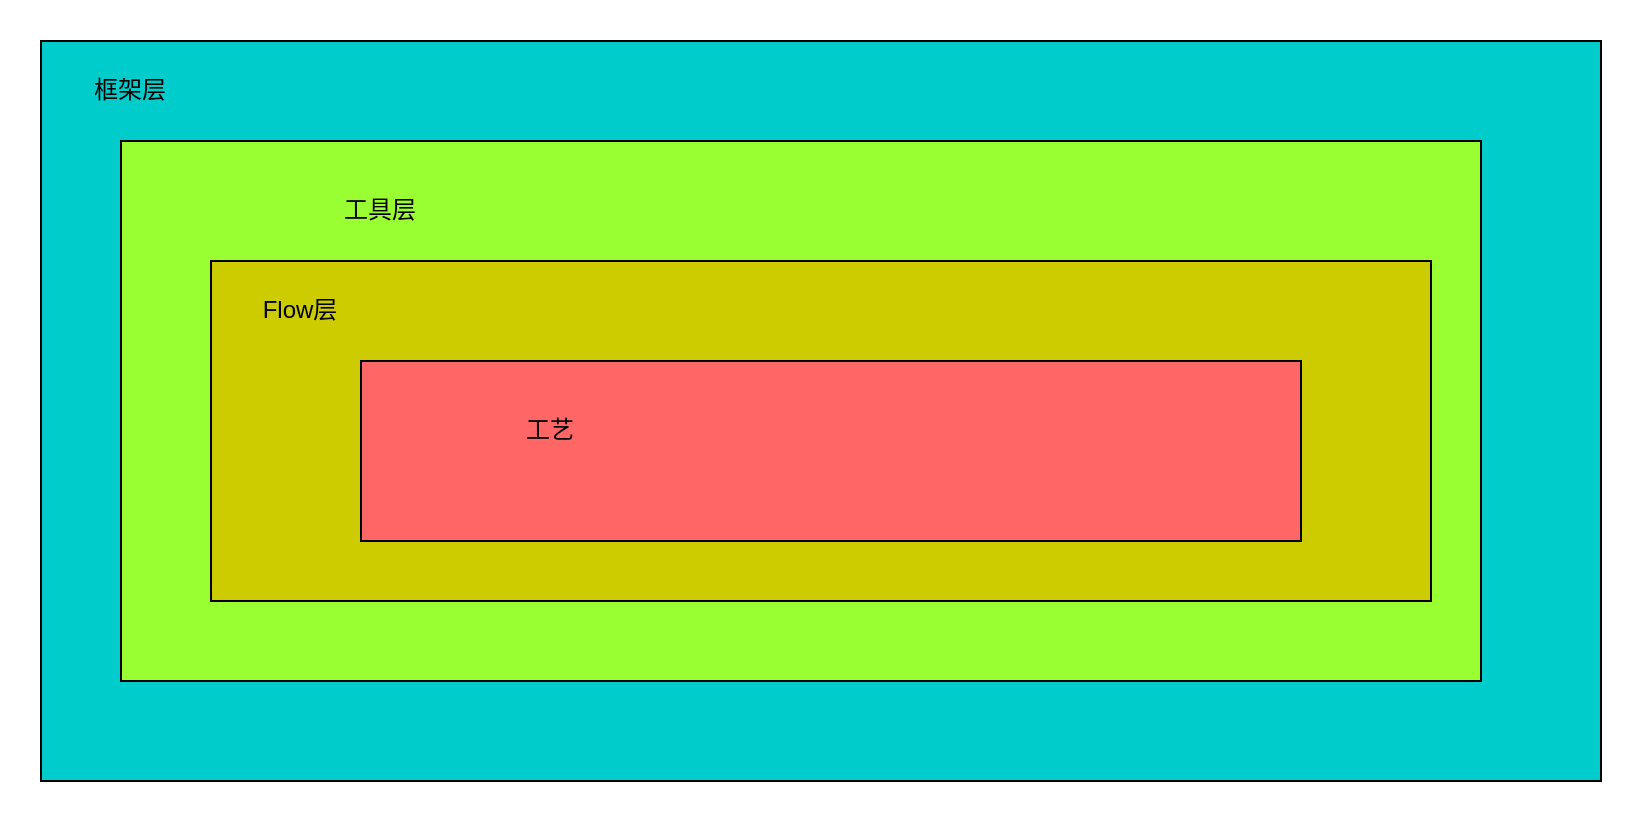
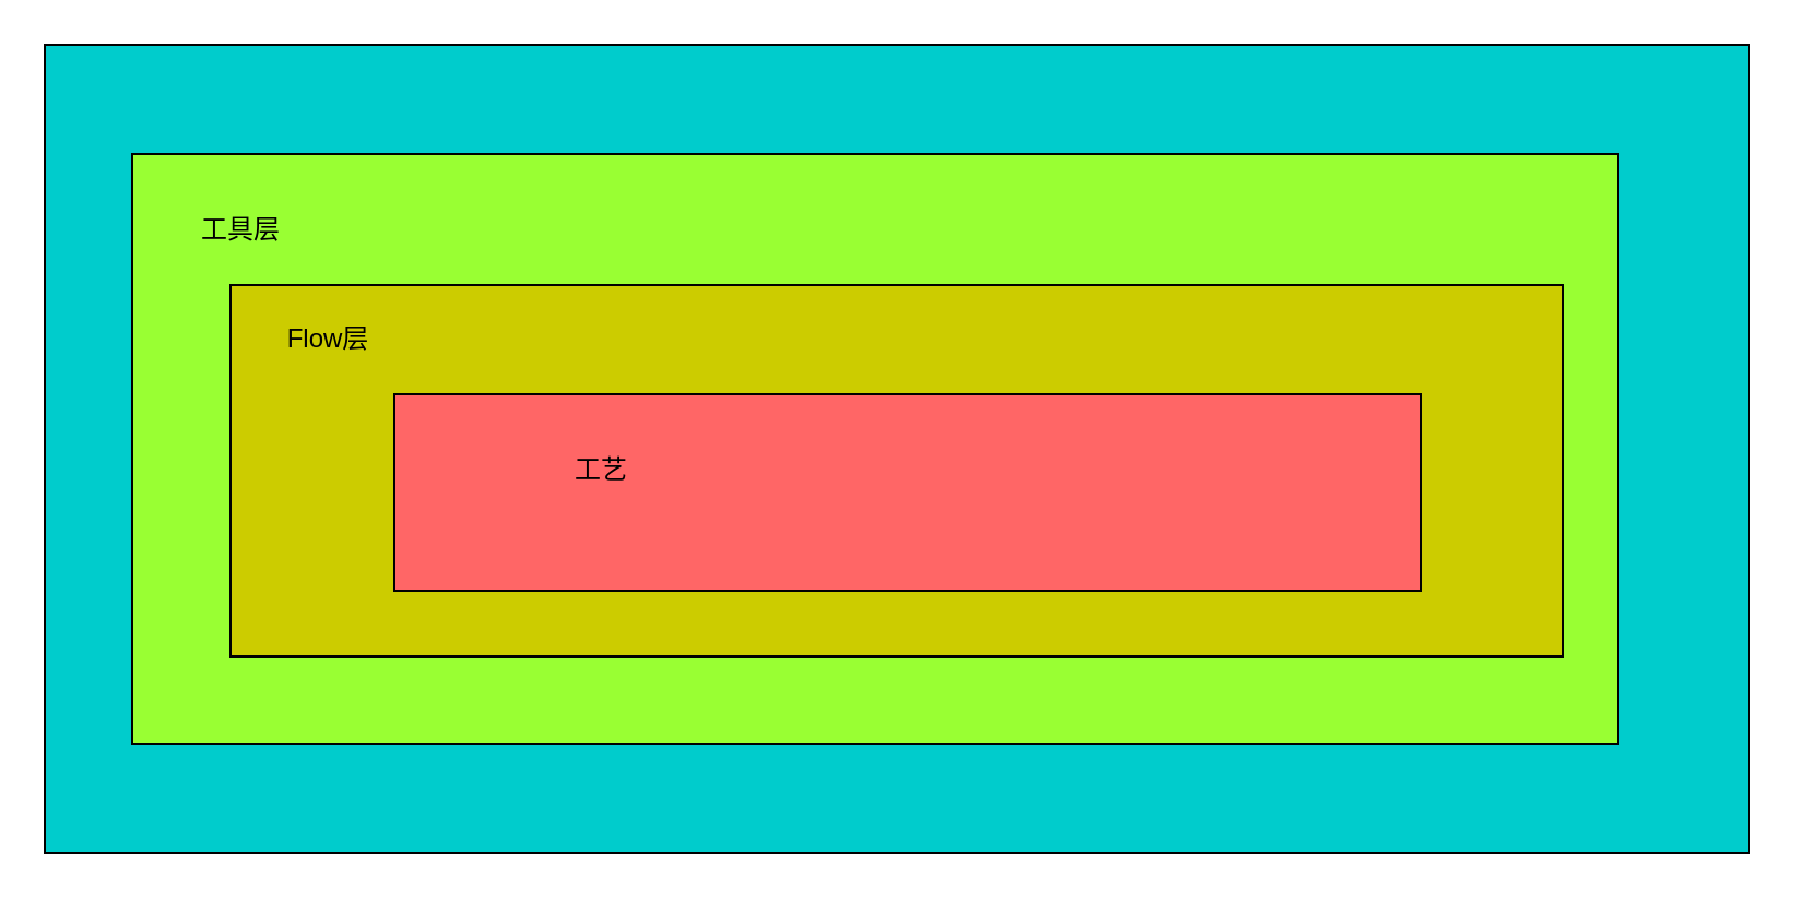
- <mxCell id="3" value="框架层" style="text;html=1;align=center;verticalAlign=middle;whiteSpace=wrap;rounded=0;" parent="1" vertex="1"><mxGeometry x="20" y="20" width="90" height="50" as="geometry" /></mxCell>
- <mxCell id="5" value="工具层" style="text;html=1;align=center;verticalAlign=middle;whiteSpace=wrap;rounded=0;" vertex="1" parent="1"><mxGeometry x="160" y="90" width="60" height="30" as="geometry" /></mxCell>
+ <mxCell id="5" value="工具层" style="text;html=1;align=center;verticalAlign=middle;whiteSpace=wrap;rounded=0;" vertex="1" parent="1"><mxGeometry x="80" y="90" width="60" height="30" as="geometry" /></mxCell>
